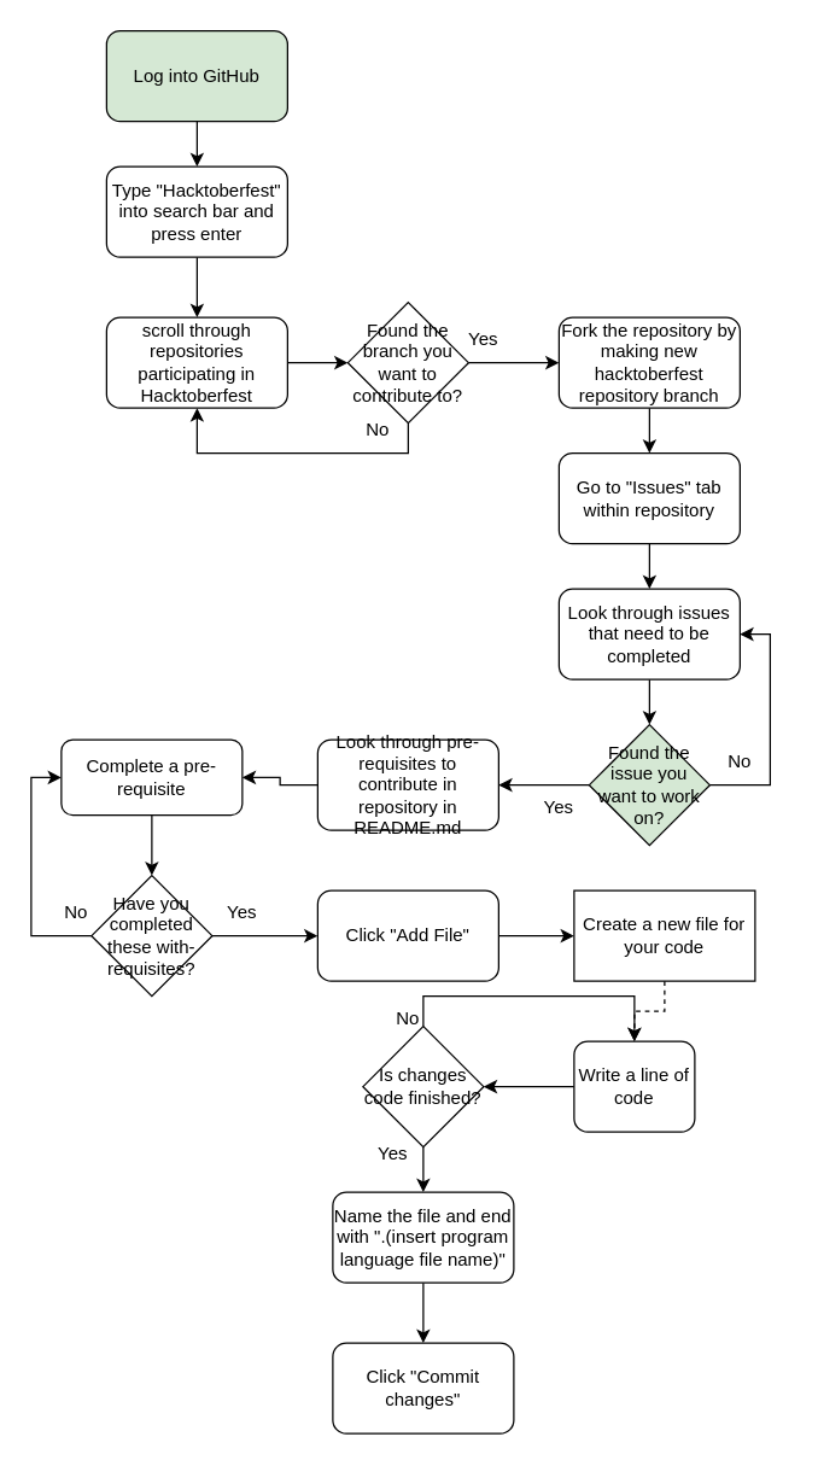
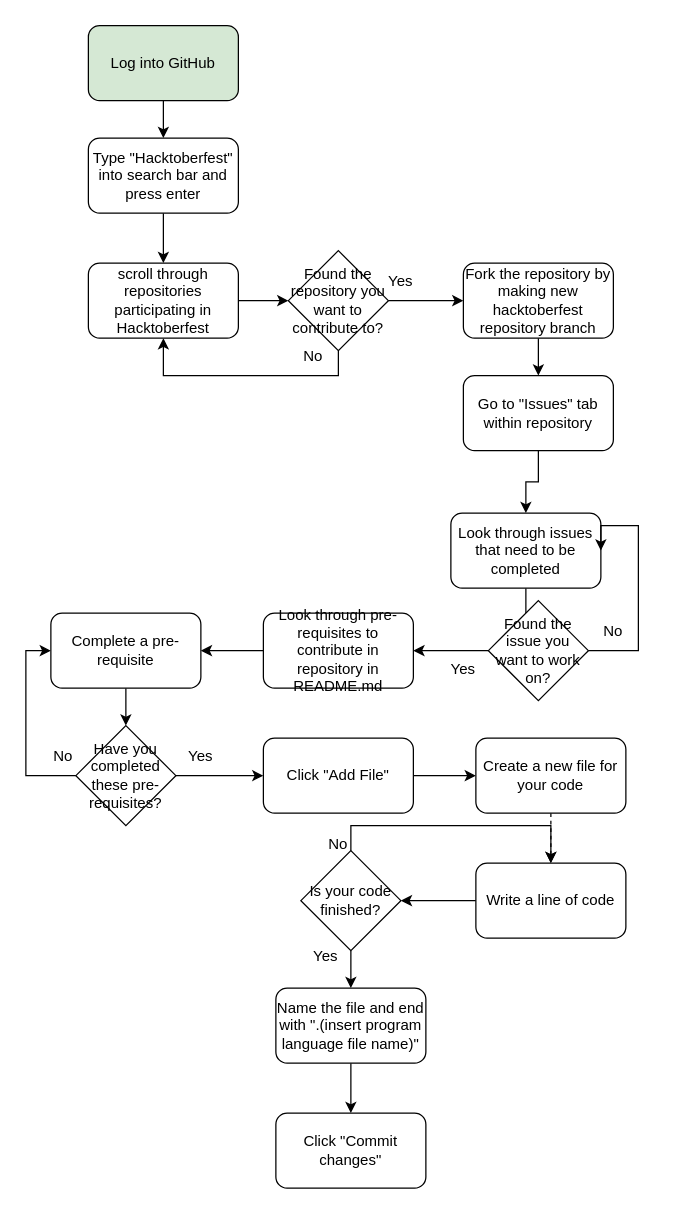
- <mxCell id="8" value="Found the branch you want to contribute to?" style="rhombus;whiteSpace=wrap;html=1;" vertex="1" parent="1"><mxGeometry x="230" y="200" width="80" height="80" as="geometry" /></mxCell>
+ <mxCell id="8" value="Found the repository you want to contribute to?" style="rhombus;whiteSpace=wrap;html=1;" vertex="1" parent="1"><mxGeometry x="230" y="200" width="80" height="80" as="geometry" /></mxCell>
- <mxCell id="21" value="Look through issues that need to be completed" style="rounded=1;whiteSpace=wrap;html=1;" vertex="1" parent="1"><mxGeometry x="370" y="390" width="120" height="60" as="geometry" /></mxCell>
+ <mxCell id="21" value="Look through issues that need to be completed" style="rounded=1;whiteSpace=wrap;html=1;" vertex="1" parent="1"><mxGeometry x="360" y="410" width="120" height="60" as="geometry" /></mxCell>
- <mxCell id="28" value="Complete a pre-requisite" style="rounded=1;whiteSpace=wrap;html=1;" vertex="1" parent="1"><mxGeometry x="40" y="490" width="120" height="50" as="geometry" /></mxCell>
+ <mxCell id="28" value="Complete a pre-requisite" style="rounded=1;whiteSpace=wrap;html=1;" vertex="1" parent="1"><mxGeometry x="40" y="490" width="120" height="60" as="geometry" /></mxCell>
- <mxCell id="24" value="Found the issue you want to work on?" style="rhombus;whiteSpace=wrap;html=1;fillColor=#d5e8d4;" vertex="1" parent="1"><mxGeometry x="390" y="480" width="80" height="80" as="geometry" /></mxCell>
+ <mxCell id="24" value="Found the issue you want to work on?" style="rhombus;whiteSpace=wrap;html=1;" vertex="1" parent="1"><mxGeometry x="390" y="480" width="80" height="80" as="geometry" /></mxCell>
- <mxCell id="17" value="Have you completed these with-requisites?" style="rhombus;whiteSpace=wrap;html=1;" vertex="1" parent="1"><mxGeometry x="60" y="580" width="80" height="80" as="geometry" /></mxCell>
+ <mxCell id="17" value="Have you completed these pre-requisites?" style="rhombus;whiteSpace=wrap;html=1;" vertex="1" parent="1"><mxGeometry x="60" y="580" width="80" height="80" as="geometry" /></mxCell>
- <mxCell id="34" value="Create a new file for your code" style="whiteSpace=wrap;html=1;rounded=0;" vertex="1" parent="1"><mxGeometry x="380" y="590" width="120" height="60" as="geometry" /></mxCell>
+ <mxCell id="34" value="Create a new file for your code" style="rounded=1;whiteSpace=wrap;html=1;" vertex="1" parent="1"><mxGeometry x="380" y="590" width="120" height="60" as="geometry" /></mxCell>
- <mxCell id="39" value="Is changes code finished?" style="rhombus;whiteSpace=wrap;html=1;" vertex="1" parent="1"><mxGeometry x="240" y="680" width="80" height="80" as="geometry" /></mxCell>
+ <mxCell id="39" value="Is your code finished?" style="rhombus;whiteSpace=wrap;html=1;" vertex="1" parent="1"><mxGeometry x="240" y="680" width="80" height="80" as="geometry" /></mxCell>
- <mxCell id="36" value="Write a line of code" style="rounded=1;whiteSpace=wrap;html=1;" vertex="1" parent="1"><mxGeometry x="380" y="690" width="80" height="60" as="geometry" /></mxCell>
+ <mxCell id="36" value="Write a line of code" style="rounded=1;whiteSpace=wrap;html=1;" vertex="1" parent="1"><mxGeometry x="380" y="690" width="120" height="60" as="geometry" /></mxCell>
